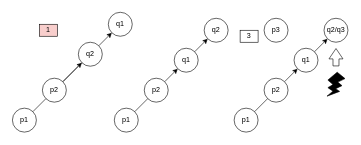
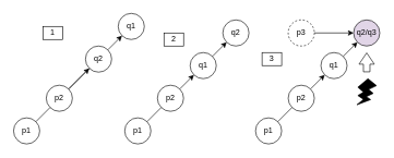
- <mxCell id="10" value="1" style="rounded=0;whiteSpace=wrap;html=1;fillColor=#f8cecc;" parent="1" vertex="1"><mxGeometry x="65" y="40" width="30" height="20" as="geometry" /></mxCell>
+ <mxCell id="10" value="1" style="rounded=0;whiteSpace=wrap;html=1;" parent="1" vertex="1"><mxGeometry x="65" y="40" width="30" height="20" as="geometry" /></mxCell>
- <mxCell id="28" value="p3" style="ellipse;whiteSpace=wrap;html=1;aspect=fixed;" vertex="1" parent="1"><mxGeometry x="440" y="30" width="40" height="40" as="geometry" /></mxCell>
+ <mxCell id="28" value="p3" style="ellipse;whiteSpace=wrap;html=1;aspect=fixed;dashed=1;" vertex="1" parent="1"><mxGeometry x="440" y="30" width="40" height="40" as="geometry" /></mxCell>
+ <mxCell id="27" value="" style="endArrow=classic;html=1;exitX=1;exitY=0.5;exitDx=0;exitDy=0;entryX=0;entryY=0.5;entryDx=0;entryDy=0;startArrow=none;" edge="1" parent="1" source="28" target="21"><mxGeometry width="50" height="50" relative="1" as="geometry"><mxPoint x="390" y="150" as="sourcePoint" /><mxPoint x="525.858" y="4.142" as="targetPoint" /></mxGeometry></mxCell>
- <mxCell id="21" value="q2/q3" style="ellipse;whiteSpace=wrap;html=1;aspect=fixed;" vertex="1" parent="1"><mxGeometry x="540" y="30" width="40" height="40" as="geometry" /></mxCell>
+ <mxCell id="21" value="q2/q3" style="ellipse;whiteSpace=wrap;html=1;aspect=fixed;fillColor=#e1d5e7;" vertex="1" parent="1"><mxGeometry x="540" y="30" width="40" height="40" as="geometry" /></mxCell>
+ <mxCell id="16" value="2" style="rounded=0;whiteSpace=wrap;html=1;" vertex="1" parent="1"><mxGeometry x="250" y="50" width="30" height="20" as="geometry" /></mxCell>
- <mxCell id="24" value="3" style="rounded=0;whiteSpace=wrap;html=1;" vertex="1" parent="1"><mxGeometry x="400" y="50" width="30" height="20" as="geometry" /></mxCell>
+ <mxCell id="24" value="3" style="rounded=0;whiteSpace=wrap;html=1;" vertex="1" parent="1"><mxGeometry x="400" y="80" width="30" height="20" as="geometry" /></mxCell>
